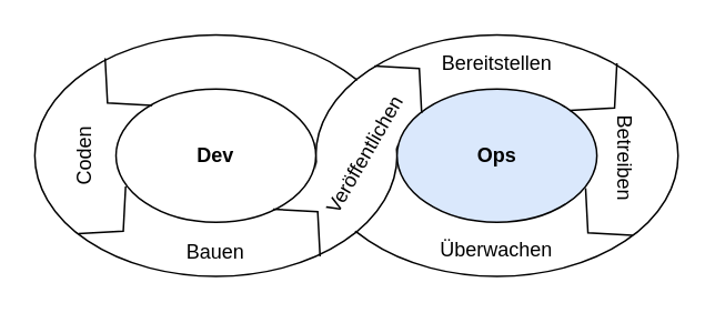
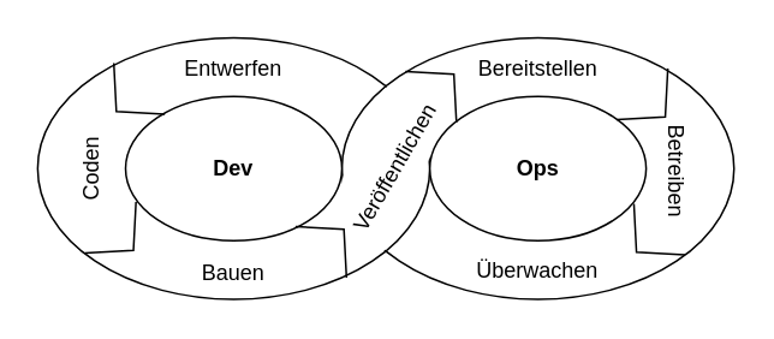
+ <mxCell id="6" value="Entwerfen" style="text;html=1;strokeColor=none;fillColor=none;align=center;verticalAlign=middle;whiteSpace=wrap;rounded=0;" parent="1" vertex="1"><mxGeometry x="99" y="23" width="60" height="30" as="geometry" /></mxCell>
- <mxCell id="5" value="&lt;b&gt;Ops&lt;/b&gt;" style="ellipse;whiteSpace=wrap;html=1;fillColor=#dae8fc;" parent="1" vertex="1"><mxGeometry x="237.75" y="53" width="120" height="80" as="geometry" /></mxCell>
+ <mxCell id="5" value="&lt;b&gt;Ops&lt;/b&gt;" style="ellipse;whiteSpace=wrap;html=1;" parent="1" vertex="1"><mxGeometry x="237.75" y="53" width="120" height="80" as="geometry" /></mxCell>
